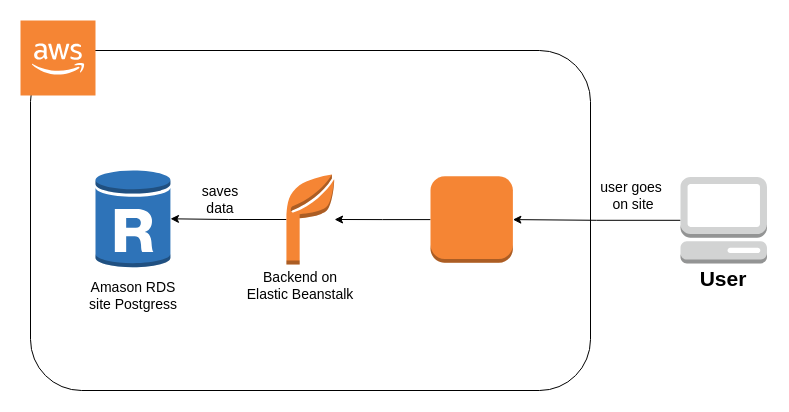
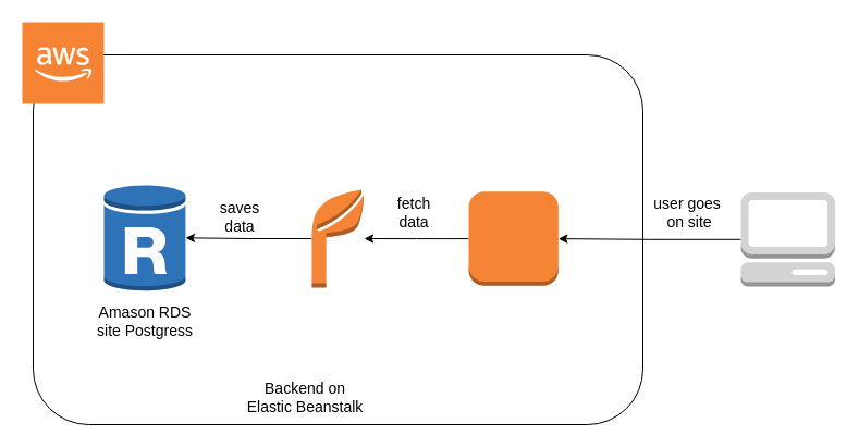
+ <mxCell id="15" value="fetch data" style="text;strokeColor=none;align=center;fillColor=none;html=1;verticalAlign=middle;whiteSpace=wrap;rounded=0;fontSize=14;" vertex="1" parent="1"><mxGeometry x="350" y="180" width="60" height="30" as="geometry" /></mxCell>
- <mxCell id="11" value="&lt;b&gt;&lt;font style=&quot;font-size: 21px;&quot;&gt;User&lt;/font&gt;&lt;/b&gt;" style="text;strokeColor=none;align=center;fillColor=none;html=1;verticalAlign=middle;whiteSpace=wrap;rounded=0;" vertex="1" parent="1"><mxGeometry x="693.25" y="263" width="60" height="30" as="geometry" /></mxCell>
- <mxCell id="12" value="Backend on&lt;br&gt;Elastic Beanstalk" style="text;strokeColor=none;align=center;fillColor=none;html=1;verticalAlign=middle;whiteSpace=wrap;rounded=0;fontSize=14;" vertex="1" parent="1"><mxGeometry x="240" y="270" width="120" height="30" as="geometry" /></mxCell>
+ <mxCell id="12" value="Backend on&lt;br&gt;Elastic Beanstalk" style="text;strokeColor=none;align=center;fillColor=none;html=1;verticalAlign=middle;whiteSpace=wrap;rounded=0;fontSize=14;" vertex="1" parent="1"><mxGeometry x="220" y="350" width="120" height="30" as="geometry" /></mxCell>
